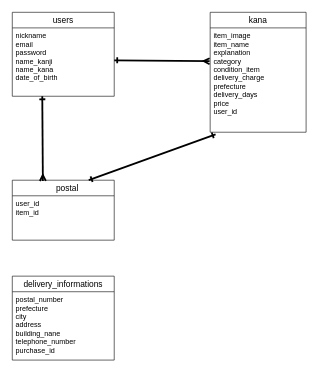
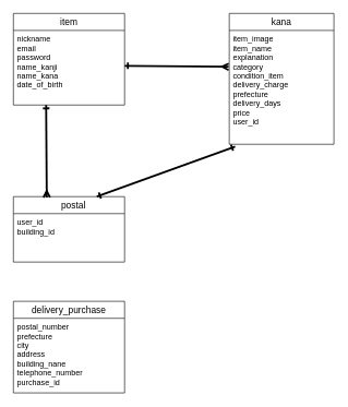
- <mxCell id="2" value="users" style="swimlane;fontStyle=0;childLayout=stackLayout;horizontal=1;startSize=26;horizontalStack=0;resizeParent=1;resizeParentMax=0;resizeLast=0;collapsible=1;marginBottom=0;align=center;fontSize=14;" parent="1" vertex="1"><mxGeometry x="20" y="20" width="170" height="140" as="geometry" /></mxCell>
+ <mxCell id="2" value="item" style="swimlane;fontStyle=0;childLayout=stackLayout;horizontal=1;startSize=26;horizontalStack=0;resizeParent=1;resizeParentMax=0;resizeLast=0;collapsible=1;marginBottom=0;align=center;fontSize=14;" parent="1" vertex="1"><mxGeometry x="20" y="20" width="170" height="140" as="geometry" /></mxCell>
- <mxCell id="6" value="user_id&#10;item_id" style="text;strokeColor=none;fillColor=none;spacingLeft=4;spacingRight=4;overflow=hidden;rotatable=0;points=[[0,0.5],[1,0.5]];portConstraint=eastwest;fontSize=12;" parent="5" vertex="1"><mxGeometry y="26" width="170" height="74" as="geometry" /></mxCell>
+ <mxCell id="6" value="user_id&#10;building_id" style="text;strokeColor=none;fillColor=none;spacingLeft=4;spacingRight=4;overflow=hidden;rotatable=0;points=[[0,0.5],[1,0.5]];portConstraint=eastwest;fontSize=12;" parent="5" vertex="1"><mxGeometry y="26" width="170" height="74" as="geometry" /></mxCell>
- <mxCell id="7" value="delivery_informations" style="swimlane;fontStyle=0;childLayout=stackLayout;horizontal=1;startSize=26;horizontalStack=0;resizeParent=1;resizeParentMax=0;resizeLast=0;collapsible=1;marginBottom=0;align=center;fontSize=14;" parent="1" vertex="1"><mxGeometry x="20" y="460" width="170" height="140" as="geometry" /></mxCell>
+ <mxCell id="7" value="delivery_purchase" style="swimlane;fontStyle=0;childLayout=stackLayout;horizontal=1;startSize=26;horizontalStack=0;resizeParent=1;resizeParentMax=0;resizeLast=0;collapsible=1;marginBottom=0;align=center;fontSize=14;" parent="1" vertex="1"><mxGeometry x="20" y="460" width="170" height="140" as="geometry" /></mxCell>
